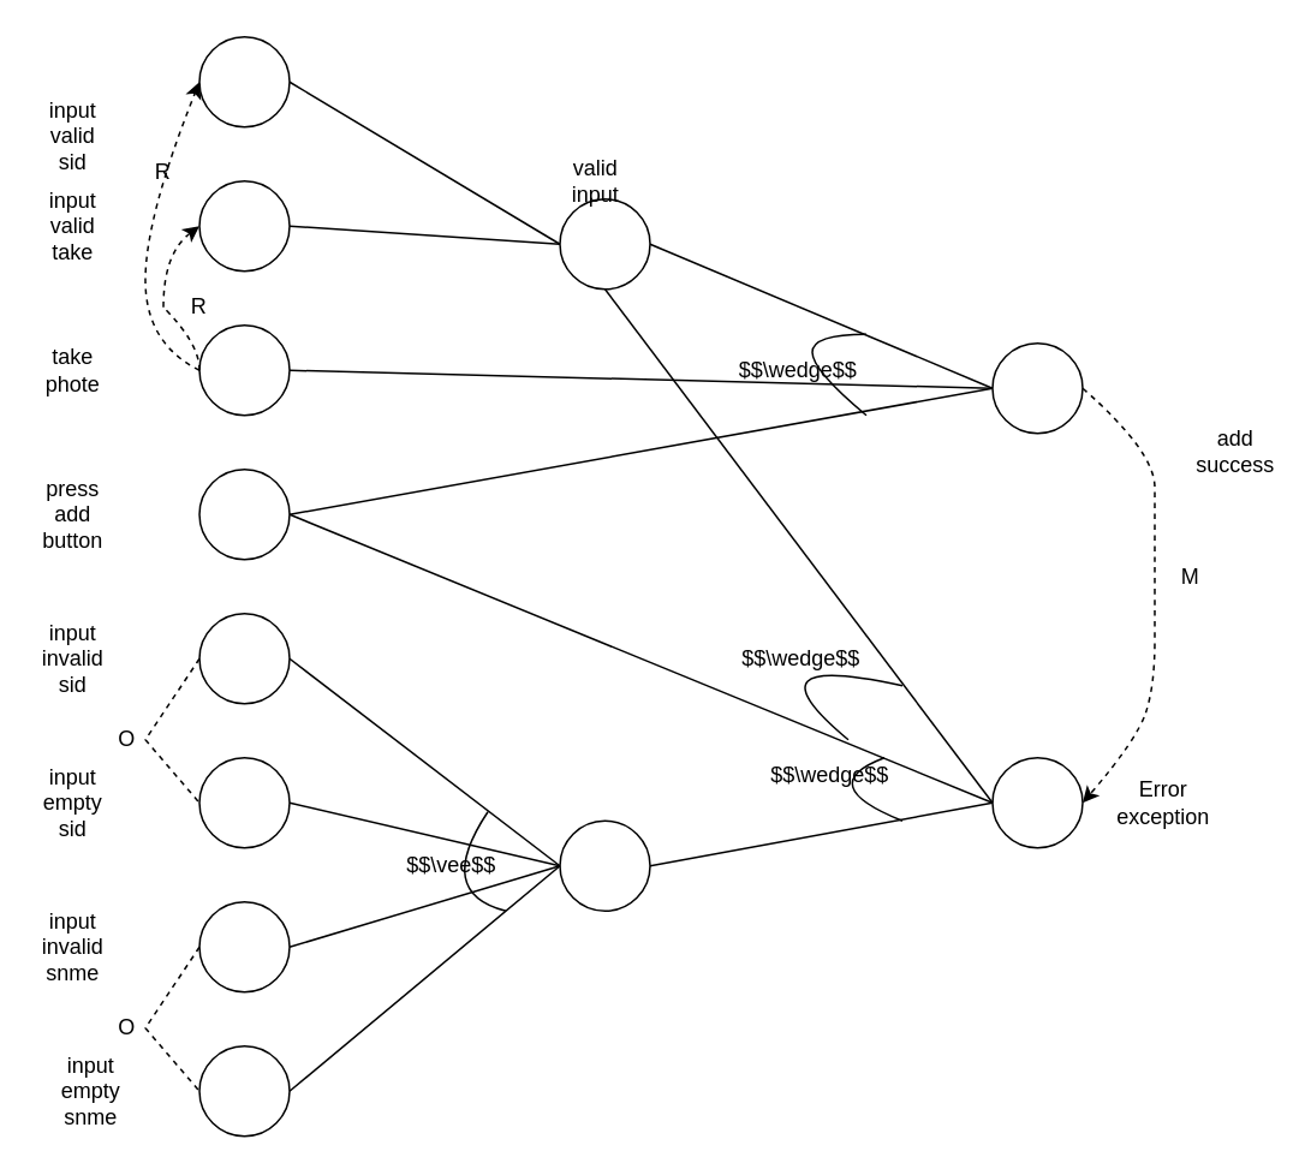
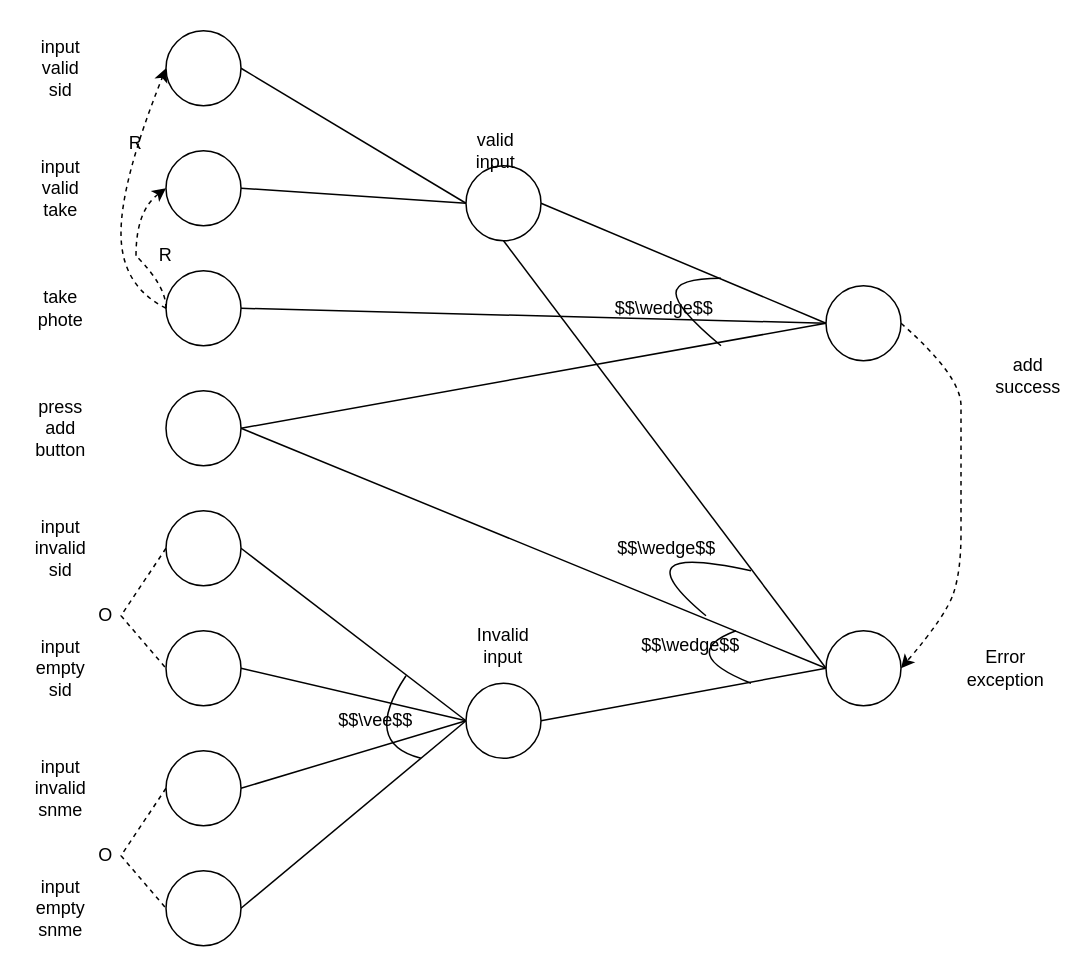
- <mxCell id="8" value="input valid sid" style="text;html=1;strokeColor=none;fillColor=none;align=center;verticalAlign=middle;whiteSpace=wrap;rounded=0;" parent="1" vertex="1"><mxGeometry x="20" y="65" width="40" height="20" as="geometry" /></mxCell>
+ <mxCell id="8" value="input valid sid" style="text;html=1;strokeColor=none;fillColor=none;align=center;verticalAlign=middle;whiteSpace=wrap;rounded=0;" parent="1" vertex="1"><mxGeometry x="20" y="35" width="40" height="20" as="geometry" /></mxCell>
- <mxCell id="31" value="M" style="text;html=1;strokeColor=none;fillColor=none;align=center;verticalAlign=middle;whiteSpace=wrap;rounded=0;" parent="1" vertex="1"><mxGeometry x="640" y="310" width="40" height="20" as="geometry" /></mxCell>
+ <mxCell id="40" value="Invalid input" style="text;html=1;strokeColor=none;fillColor=none;align=center;verticalAlign=middle;whiteSpace=wrap;rounded=0;" parent="1" vertex="1"><mxGeometry x="315" y="420" width="40" height="20" as="geometry" /></mxCell>
- <mxCell id="26" value="Error exception" style="text;html=1;strokeColor=none;fillColor=none;align=center;verticalAlign=middle;whiteSpace=wrap;rounded=0;" parent="1" vertex="1"><mxGeometry x="625" y="435" width="40" height="20" as="geometry" /></mxCell>
+ <mxCell id="26" value="Error exception" style="text;html=1;strokeColor=none;fillColor=none;align=center;verticalAlign=middle;whiteSpace=wrap;rounded=0;" parent="1" vertex="1"><mxGeometry x="650" y="435" width="40" height="20" as="geometry" /></mxCell>
- <mxCell id="19" value="input empty snme" style="text;html=1;strokeColor=none;fillColor=none;align=center;verticalAlign=middle;whiteSpace=wrap;rounded=0;" parent="1" vertex="1"><mxGeometry x="30" y="595" width="40" height="20" as="geometry" /></mxCell>
+ <mxCell id="19" value="input empty snme" style="text;html=1;strokeColor=none;fillColor=none;align=center;verticalAlign=middle;whiteSpace=wrap;rounded=0;" parent="1" vertex="1"><mxGeometry x="20" y="595" width="40" height="20" as="geometry" /></mxCell>
